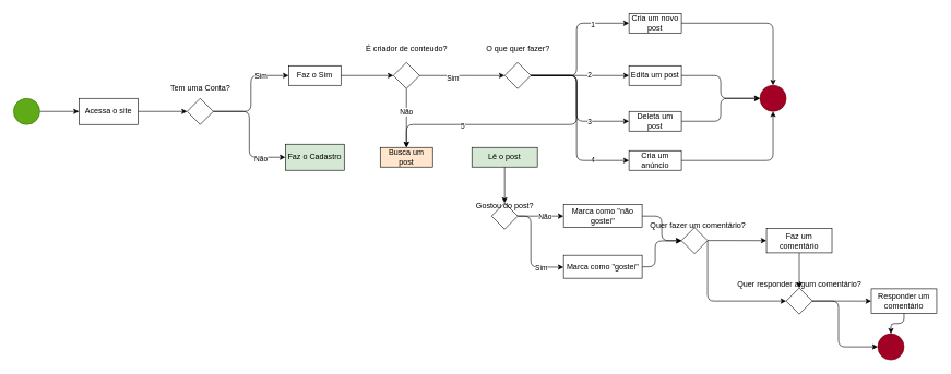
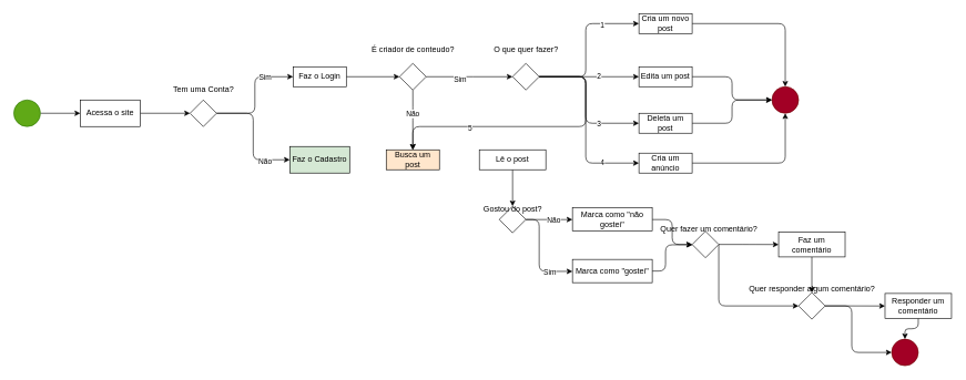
- <mxCell id="13" value="Faz o Sim" style="whiteSpace=wrap;html=1;rounded=0;" vertex="1" parent="1"><mxGeometry x="440" y="100" width="80" height="30" as="geometry" /></mxCell>
+ <mxCell id="13" value="Faz o Login" style="whiteSpace=wrap;html=1;rounded=0;" vertex="1" parent="1"><mxGeometry x="440" y="100" width="80" height="30" as="geometry" /></mxCell>
- <mxCell id="41" value="Lê o post" style="whiteSpace=wrap;html=1;rounded=0;fillColor=#d5e8d4;" vertex="1" parent="1"><mxGeometry x="720" y="225" width="100" height="30" as="geometry" /></mxCell>
+ <mxCell id="41" value="Lê o post" style="whiteSpace=wrap;html=1;rounded=0;" vertex="1" parent="1"><mxGeometry x="720" y="225" width="100" height="30" as="geometry" /></mxCell>
